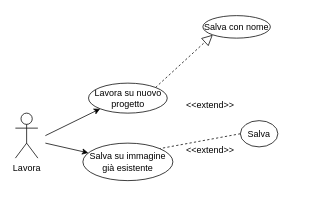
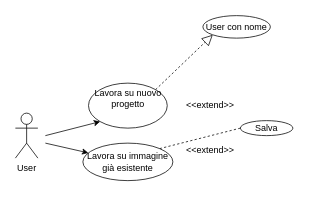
- <mxCell id="7" value="Salva con nome&lt;br&gt;" style="ellipse;whiteSpace=wrap;html=1;" vertex="1" parent="1"><mxGeometry x="270" y="20" width="90" height="30" as="geometry" /></mxCell>
+ <mxCell id="7" value="User con nome&lt;br&gt;" style="ellipse;whiteSpace=wrap;html=1;" vertex="1" parent="1"><mxGeometry x="270" y="20" width="90" height="30" as="geometry" /></mxCell>
- <mxCell id="3" value="Lavora su nuovo&lt;br&gt;progetto" style="ellipse;whiteSpace=wrap;html=1;verticalAlign=top;" vertex="1" parent="1"><mxGeometry x="117.5" y="110" width="105" height="40" as="geometry" /></mxCell>
+ <mxCell id="3" value="Lavora su nuovo&lt;br&gt;progetto" style="ellipse;whiteSpace=wrap;html=1;verticalAlign=top;" vertex="1" parent="1"><mxGeometry x="117.5" y="110" width="105" height="60" as="geometry" /></mxCell>
- <mxCell id="9" value="Salva" style="ellipse;whiteSpace=wrap;html=1;" vertex="1" parent="1"><mxGeometry x="320" y="160" width="50" height="35" as="geometry" /></mxCell>
+ <mxCell id="9" value="Salva" style="ellipse;whiteSpace=wrap;html=1;" vertex="1" parent="1"><mxGeometry x="320" y="160" width="70" height="20" as="geometry" /></mxCell>
- <mxCell id="5" value="Salva su immagine già esistente" style="ellipse;whiteSpace=wrap;html=1;" vertex="1" parent="1"><mxGeometry x="110" y="190" width="120" height="50" as="geometry" /></mxCell>
+ <mxCell id="5" value="Lavora su immagine già esistente" style="ellipse;whiteSpace=wrap;html=1;" vertex="1" parent="1"><mxGeometry x="110" y="190" width="120" height="50" as="geometry" /></mxCell>
- <mxCell id="2" value="Lavora" style="shape=umlActor;verticalLabelPosition=bottom;verticalAlign=top;html=1;outlineConnect=0;" vertex="1" parent="1"><mxGeometry x="20" y="150" width="30" height="60" as="geometry" /></mxCell>
+ <mxCell id="2" value="User" style="shape=umlActor;verticalLabelPosition=bottom;verticalAlign=top;html=1;outlineConnect=0;" vertex="1" parent="1"><mxGeometry x="20" y="150" width="30" height="60" as="geometry" /></mxCell>
